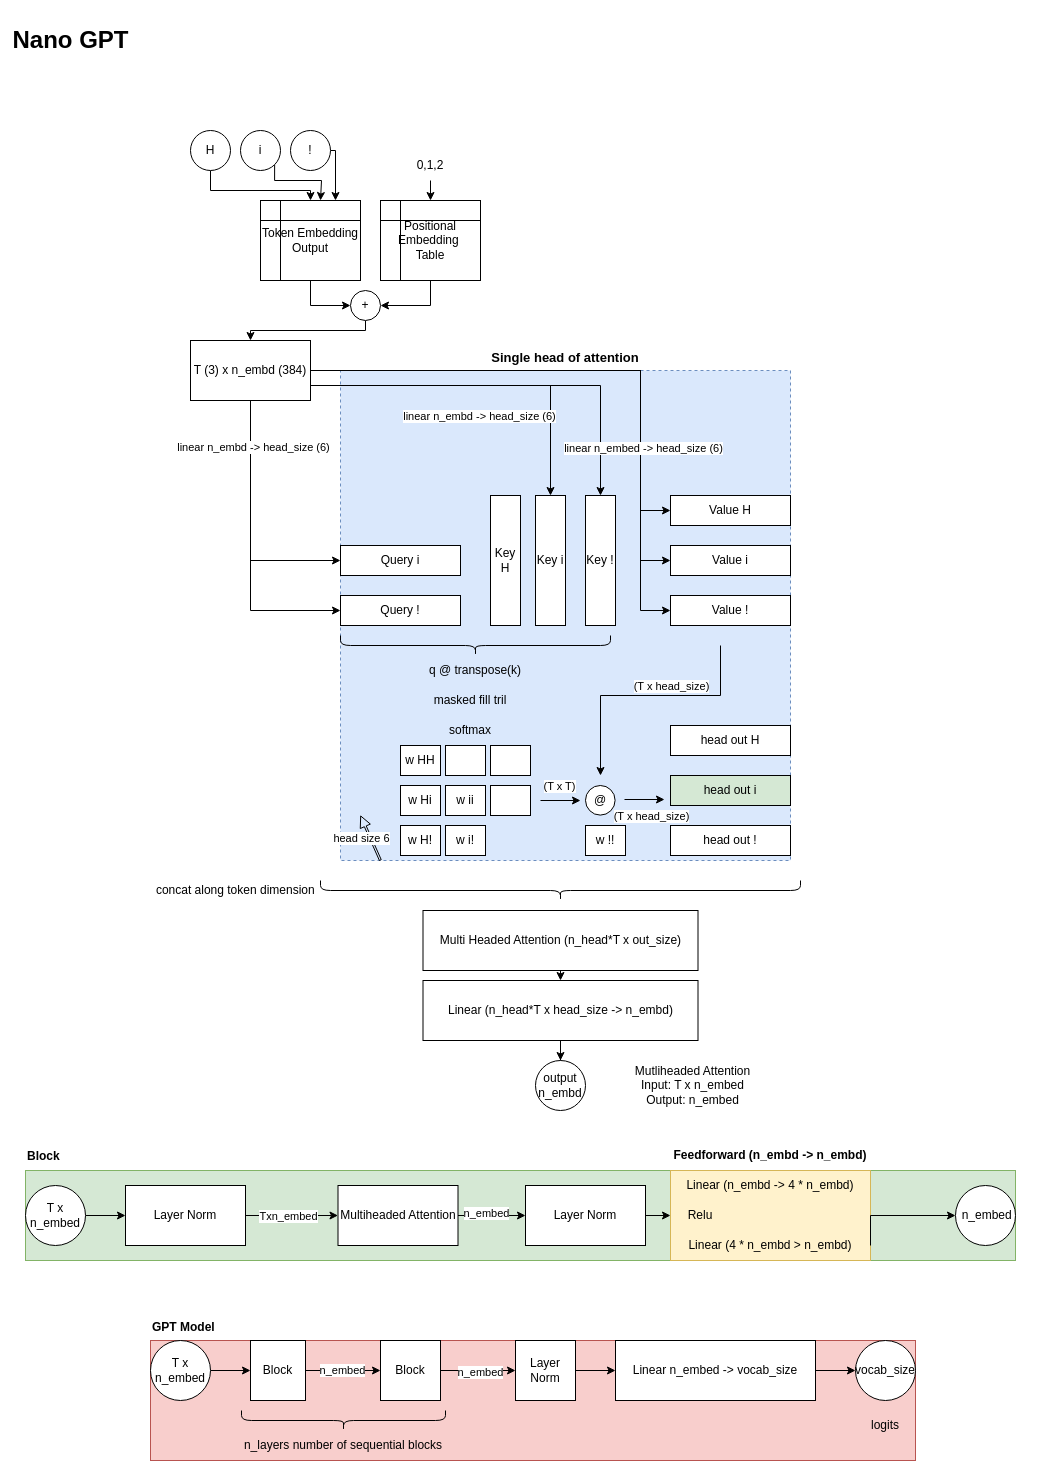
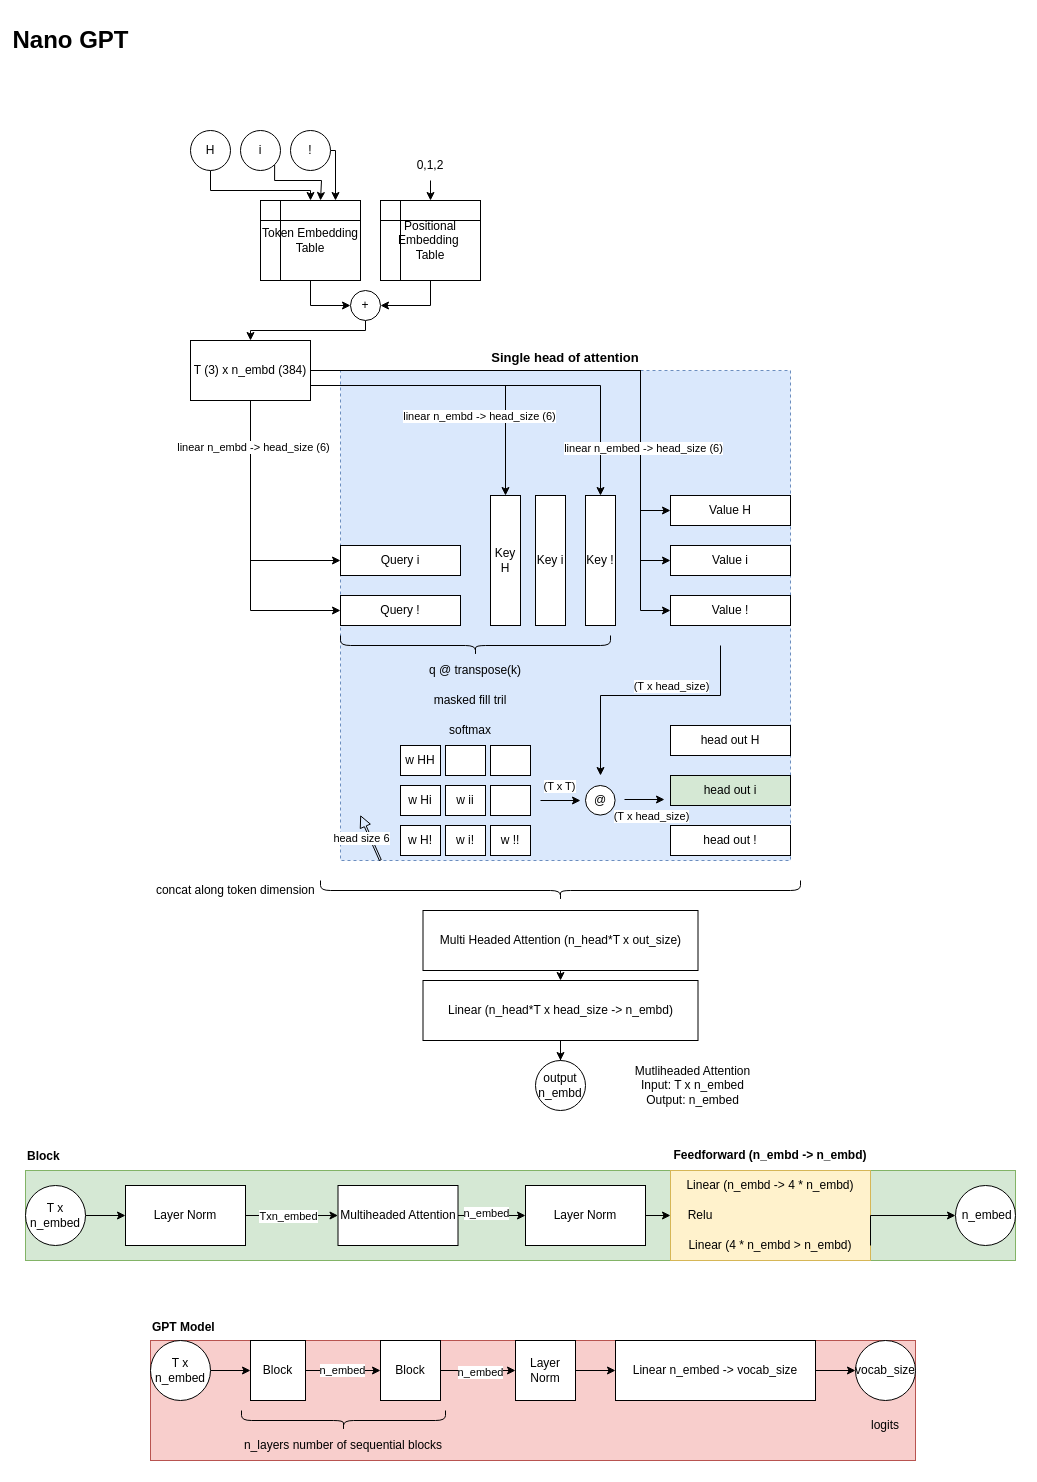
- <mxCell id="55" value="Token Embedding Output" style="shape=internalStorage;whiteSpace=wrap;html=1;backgroundOutline=1;" parent="1" vertex="1"><mxGeometry x="260" y="200" width="100" height="80" as="geometry" /></mxCell>
+ <mxCell id="55" value="Token Embedding Table" style="shape=internalStorage;whiteSpace=wrap;html=1;backgroundOutline=1;" parent="1" vertex="1"><mxGeometry x="260" y="200" width="100" height="80" as="geometry" /></mxCell>
+ <mxCell id="6" style="edgeStyle=orthogonalEdgeStyle;rounded=0;orthogonalLoop=1;jettySize=auto;html=1;exitX=1;exitY=0.5;exitDx=0;exitDy=0;entryX=0;entryY=0.5;entryDx=0;entryDy=0;" parent="2" source="60" target="14" edge="1"><mxGeometry relative="1" as="geometry"><Array as="points"><mxPoint x="165.0" y="15" /></Array></mxGeometry></mxCell>
- <mxCell id="7" style="edgeStyle=orthogonalEdgeStyle;rounded=0;orthogonalLoop=1;jettySize=auto;html=1;exitX=1;exitY=0.5;exitDx=0;exitDy=0;entryX=0;entryY=0.5;entryDx=0;entryDy=0;" parent="2" source="60" target="15" edge="1"><mxGeometry relative="1" as="geometry"><Array as="points"><mxPoint x="210.0" y="15" /></Array></mxGeometry></mxCell>
- <mxCell id="32" value="w !!" style="rounded=0;whiteSpace=wrap;html=1;" parent="11" vertex="1"><mxGeometry x="245" y="330" width="40.0" height="30" as="geometry" /></mxCell>
+ <mxCell id="32" value="w !!" style="rounded=0;whiteSpace=wrap;html=1;" parent="11" vertex="1"><mxGeometry x="150.0" y="330" width="40.0" height="30" as="geometry" /></mxCell>
